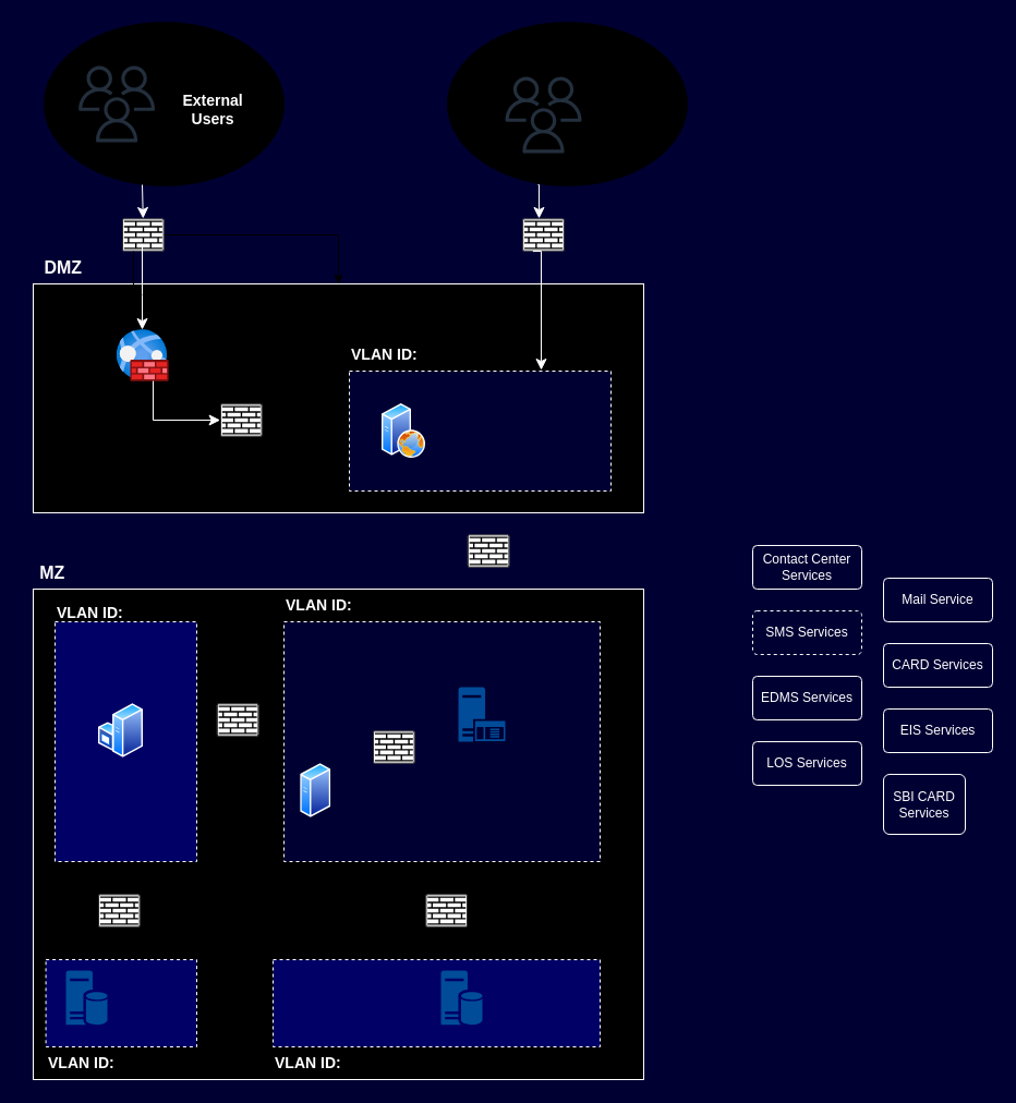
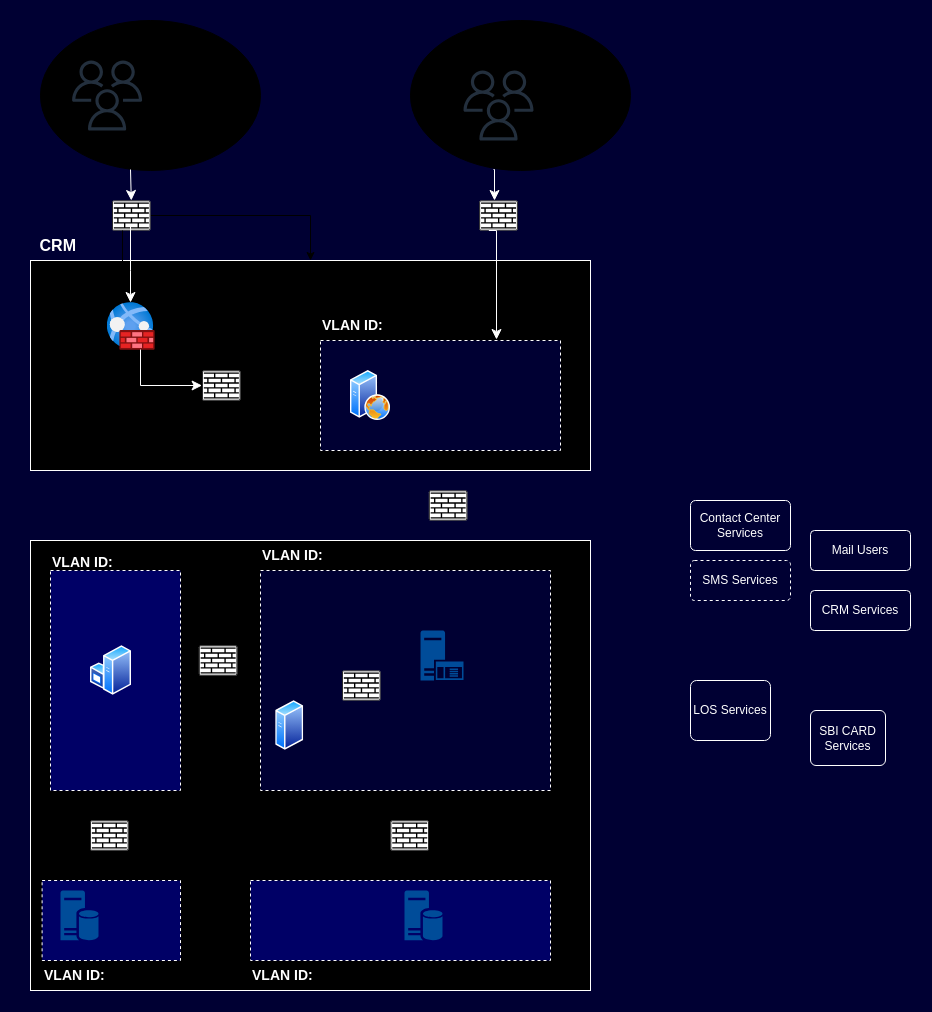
- <mxCell id="42" value="External Users" style="text;html=1;strokeColor=none;fillColor=none;align=center;verticalAlign=middle;whiteSpace=wrap;rounded=0;fontColor=#FFFFFF;fontSize=14;fontStyle=1" parent="1" vertex="1"><mxGeometry x="150" y="80" width="90" height="40" as="geometry" /></mxCell>
- <mxCell id="16" value="DMZ&amp;nbsp;" style="text;html=1;align=center;verticalAlign=middle;whiteSpace=wrap;rounded=0;fontStyle=1;labelBackgroundColor=none;fontColor=#FFFFFF;fontSize=16;" parent="1" vertex="1"><mxGeometry x="29.6" y="230" width="60" height="30" as="geometry" /></mxCell>
+ <mxCell id="16" value="CRM&amp;nbsp;" style="text;html=1;align=center;verticalAlign=middle;whiteSpace=wrap;rounded=0;fontStyle=1;labelBackgroundColor=none;fontColor=#FFFFFF;fontSize=16;" parent="1" vertex="1"><mxGeometry x="29.6" y="230" width="60" height="30" as="geometry" /></mxCell>
- <mxCell id="22" value="Contact Center Services" style="rounded=1;arcSize=10;whiteSpace=wrap;html=1;align=center;fontColor=#FFFFFF;fillColor=#000033;strokeColor=#FFFFFF;" parent="1" vertex="1"><mxGeometry x="690" y="500" width="100" height="40" as="geometry" /></mxCell>
+ <mxCell id="22" value="Contact Center Services" style="rounded=1;arcSize=10;whiteSpace=wrap;html=1;align=center;fontColor=#FFFFFF;fillColor=#000033;strokeColor=#FFFFFF;" parent="1" vertex="1"><mxGeometry x="690" y="500" width="100" height="50" as="geometry" /></mxCell>
- <mxCell id="26" value="MZ&amp;nbsp;" style="text;html=1;align=center;verticalAlign=middle;whiteSpace=wrap;rounded=0;fontStyle=1;labelBackgroundColor=none;fontColor=#FFFFFF;fontSize=16;" parent="1" vertex="1"><mxGeometry x="20" y="510" width="60" height="30" as="geometry" /></mxCell>
- <mxCell id="19" value="Mail Service" style="rounded=1;arcSize=10;whiteSpace=wrap;html=1;align=center;fontColor=#FFFFFF;fillColor=#000033;strokeColor=#FFFFFF;" parent="1" vertex="1"><mxGeometry x="810" y="530" width="100" height="40" as="geometry" /></mxCell>
+ <mxCell id="19" value="Mail Users" style="rounded=1;arcSize=10;whiteSpace=wrap;html=1;align=center;fontColor=#FFFFFF;fillColor=#000033;strokeColor=#FFFFFF;" parent="1" vertex="1"><mxGeometry x="810" y="530" width="100" height="40" as="geometry" /></mxCell>
- <mxCell id="21" value="CARD Services" style="rounded=1;arcSize=10;whiteSpace=wrap;html=1;align=center;fontColor=#FFFFFF;fillColor=#000033;strokeColor=#FFFFFF;" parent="1" vertex="1"><mxGeometry x="810" y="590" width="100" height="40" as="geometry" /></mxCell>
+ <mxCell id="21" value="CRM Services" style="rounded=1;arcSize=10;whiteSpace=wrap;html=1;align=center;fontColor=#FFFFFF;fillColor=#000033;strokeColor=#FFFFFF;" parent="1" vertex="1"><mxGeometry x="810" y="590" width="100" height="40" as="geometry" /></mxCell>
- <mxCell id="23" value="EDMS Services" style="rounded=1;arcSize=10;whiteSpace=wrap;html=1;align=center;fontColor=#FFFFFF;fillColor=#000033;strokeColor=#FFFFFF;" parent="1" vertex="1"><mxGeometry x="690" y="620" width="100" height="40" as="geometry" /></mxCell>
- <mxCell id="25" value="EIS Services" style="rounded=1;arcSize=10;whiteSpace=wrap;html=1;align=center;fontColor=#FFFFFF;fillColor=#000033;strokeColor=#FFFFFF;" parent="1" vertex="1"><mxGeometry x="810" y="650" width="100" height="40" as="geometry" /></mxCell>
- <mxCell id="24" value="LOS Services" style="rounded=1;arcSize=10;whiteSpace=wrap;html=1;align=center;fontColor=#FFFFFF;fillColor=#000033;strokeColor=#FFFFFF;" parent="1" vertex="1"><mxGeometry x="690" y="680" width="100" height="40" as="geometry" /></mxCell>
+ <mxCell id="24" value="LOS Services" style="rounded=1;arcSize=10;whiteSpace=wrap;html=1;align=center;fontColor=#FFFFFF;fillColor=#000033;strokeColor=#FFFFFF;" parent="1" vertex="1"><mxGeometry x="690" y="680" width="80" height="60" as="geometry" /></mxCell>
